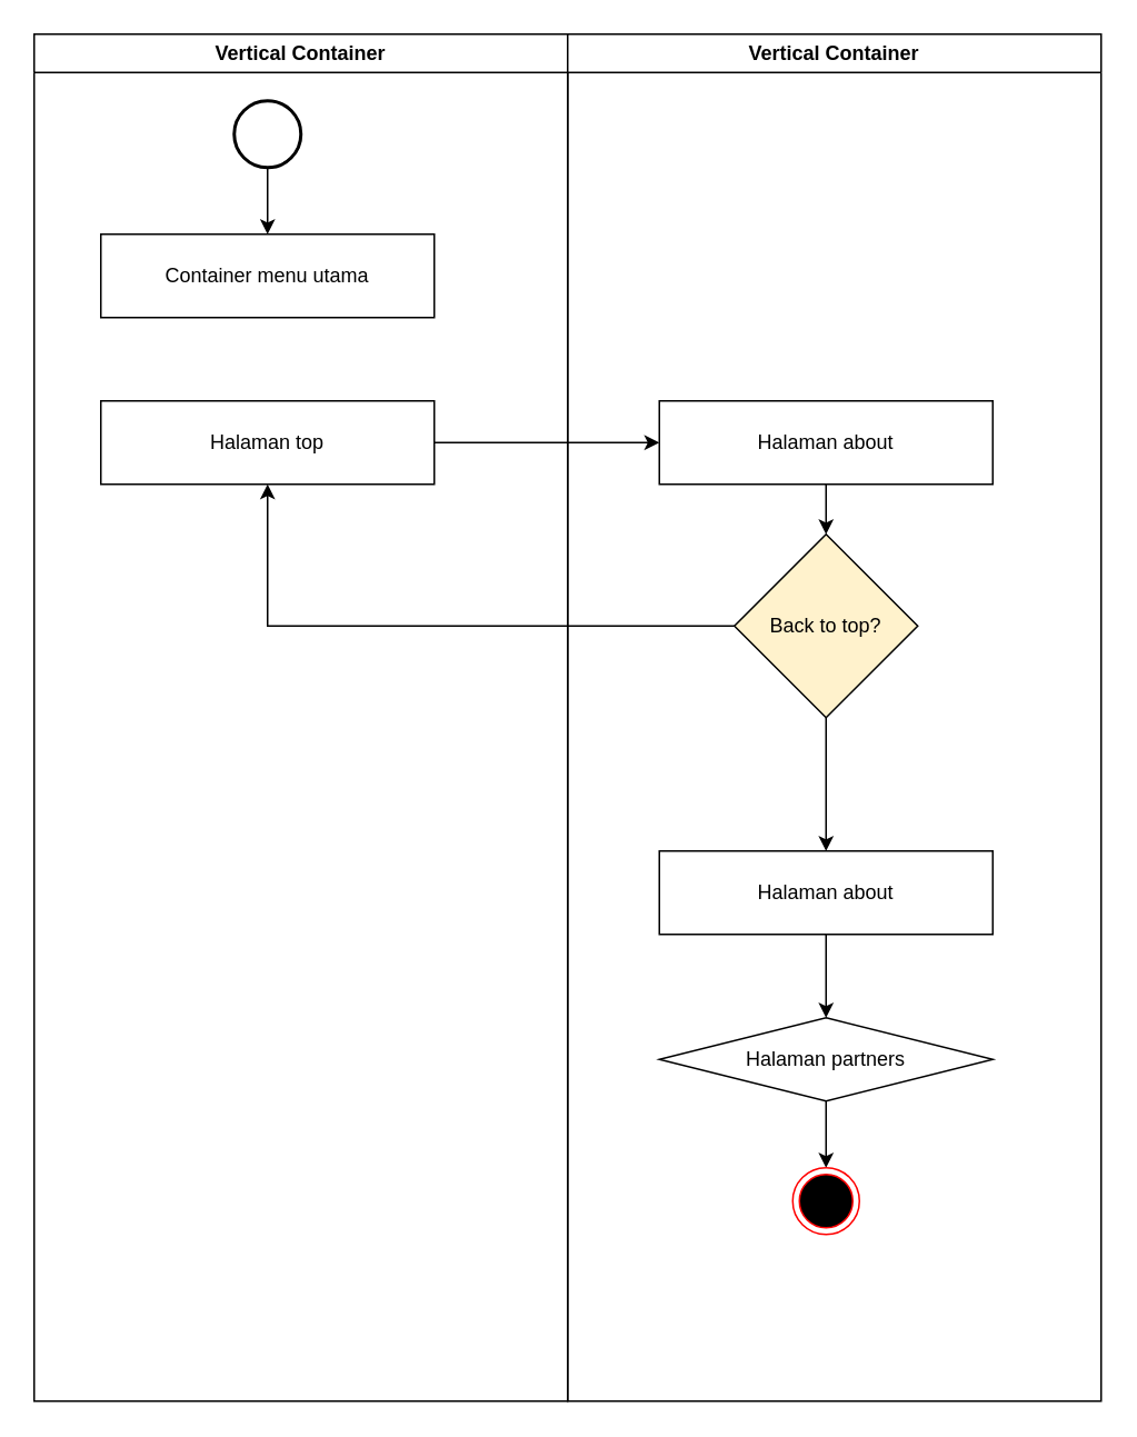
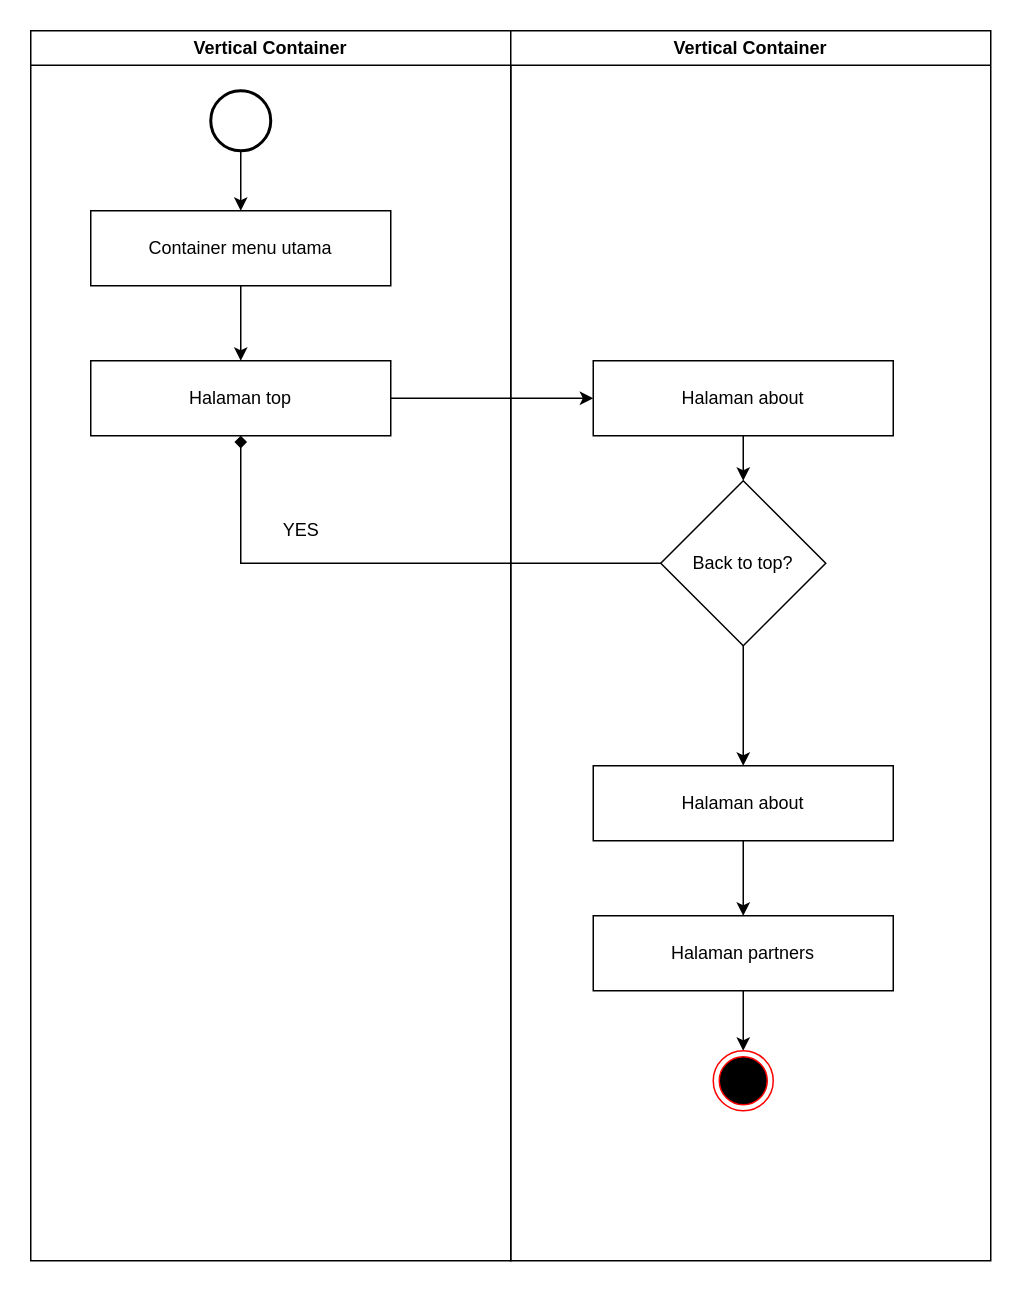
+ <mxCell id="5" style="edgeStyle=orthogonalEdgeStyle;rounded=0;orthogonalLoop=1;jettySize=auto;html=1;entryX=0.5;entryY=0;entryDx=0;entryDy=0;" edge="1" parent="2" source="6" target="7"><mxGeometry relative="1" as="geometry" /></mxCell>
- <mxCell id="19" style="edgeStyle=orthogonalEdgeStyle;rounded=0;orthogonalLoop=1;jettySize=auto;html=1;entryX=0.5;entryY=1;entryDx=0;entryDy=0;" edge="1" parent="1" source="10" target="7"><mxGeometry relative="1" as="geometry" /></mxCell>
+ <mxCell id="19" style="edgeStyle=orthogonalEdgeStyle;rounded=0;orthogonalLoop=1;jettySize=auto;html=1;entryX=0.5;entryY=1;entryDx=0;entryDy=0;endArrow=diamond;" edge="1" parent="1" source="10" target="7"><mxGeometry relative="1" as="geometry" /></mxCell>
+ <mxCell id="20" value="YES" style="text;html=1;align=center;verticalAlign=middle;resizable=0;points=[];autosize=1;strokeColor=none;fillColor=none;" vertex="1" parent="1"><mxGeometry x="175" y="338" width="50" height="30" as="geometry" /></mxCell>
- <mxCell id="10" value="Back to top?" style="rhombus;whiteSpace=wrap;html=1;fillColor=#fff2cc;" vertex="1" parent="8"><mxGeometry x="100" y="300" width="110" height="110" as="geometry" /></mxCell>
+ <mxCell id="10" value="Back to top?" style="rhombus;whiteSpace=wrap;html=1;" vertex="1" parent="8"><mxGeometry x="100" y="300" width="110" height="110" as="geometry" /></mxCell>
- <mxCell id="16" value="Halaman partners" style="rhombus;html=1;whiteSpace=wrap;" vertex="1" parent="8"><mxGeometry x="55" y="590" width="200" height="50" as="geometry" /></mxCell>
+ <mxCell id="16" value="Halaman partners" style="html=1;whiteSpace=wrap;" vertex="1" parent="8"><mxGeometry x="55" y="590" width="200" height="50" as="geometry" /></mxCell>
